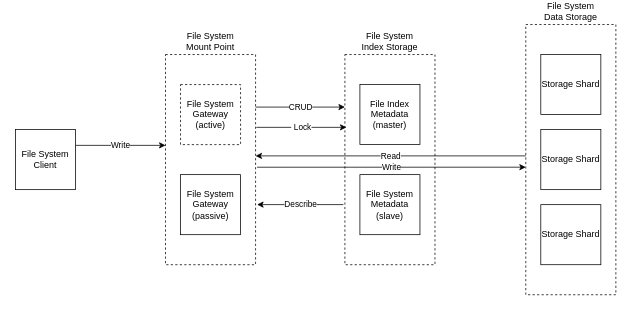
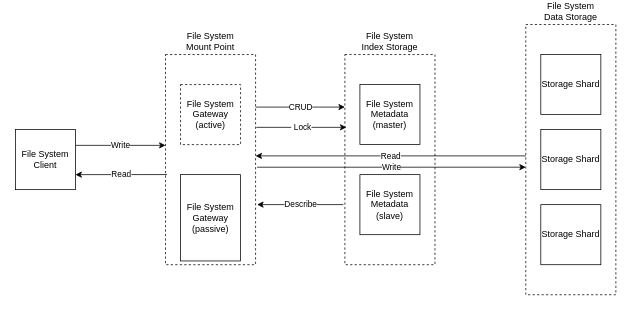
- <mxCell id="12" value="File Index Metadata&lt;br&gt;(master)" style="whiteSpace=wrap;html=1;aspect=fixed;" parent="1" vertex="1"><mxGeometry x="479" y="100" width="80" height="80" as="geometry" /></mxCell>
+ <mxCell id="12" value="File System Metadata&lt;br&gt;(master)" style="whiteSpace=wrap;html=1;aspect=fixed;" parent="1" vertex="1"><mxGeometry x="479" y="100" width="80" height="80" as="geometry" /></mxCell>
+ <mxCell id="15" value="Read" style="endArrow=classic;html=1;entryX=1;entryY=0.75;entryDx=0;entryDy=0;exitX=0.017;exitY=0.571;exitDx=0;exitDy=0;exitPerimeter=0;" parent="1" source="3" target="7" edge="1"><mxGeometry width="50" height="50" relative="1" as="geometry"><mxPoint x="520" y="250" as="sourcePoint" /><mxPoint x="570" y="200" as="targetPoint" /></mxGeometry></mxCell>
- <mxCell id="5" value="File System Gateway&lt;br&gt;(passive)" style="whiteSpace=wrap;html=1;aspect=fixed;" parent="1" vertex="1"><mxGeometry x="240" y="220" width="80" height="80" as="geometry" /></mxCell>
+ <mxCell id="5" value="File System Gateway&lt;br&gt;(passive)" style="whiteSpace=wrap;html=1;aspect=fixed;" parent="1" vertex="1"><mxGeometry x="240" y="220" width="80" height="115" as="geometry" /></mxCell>
